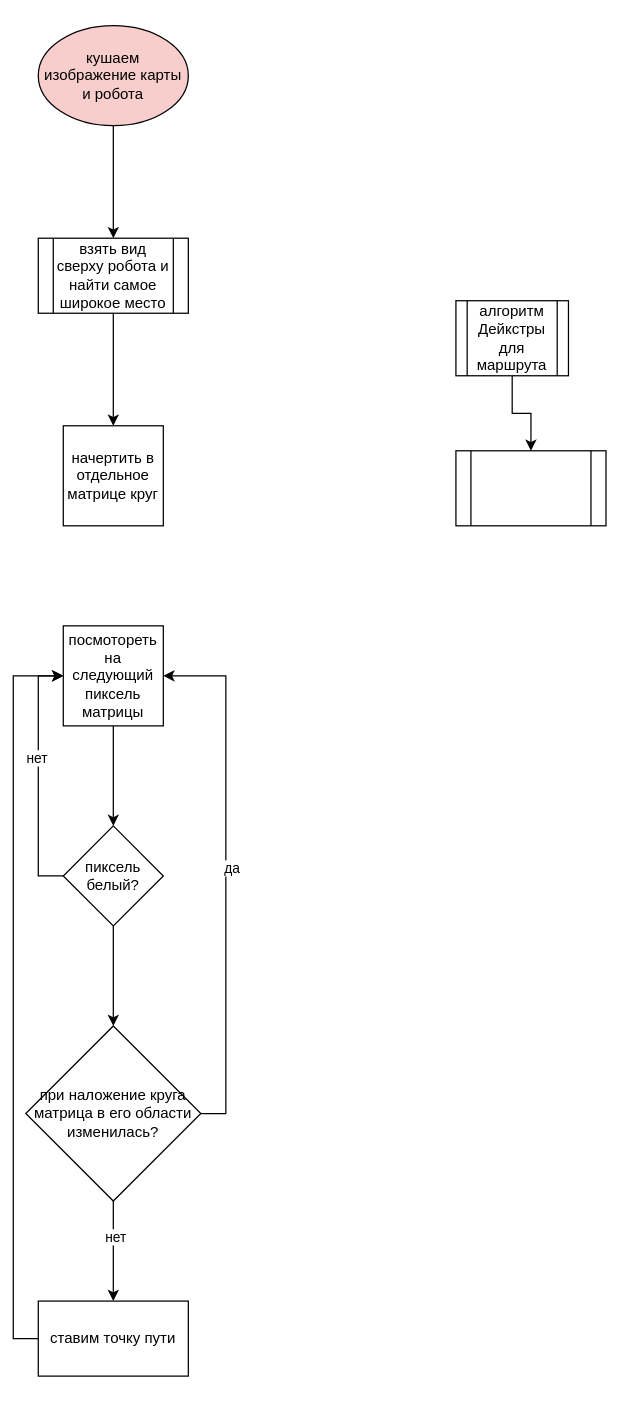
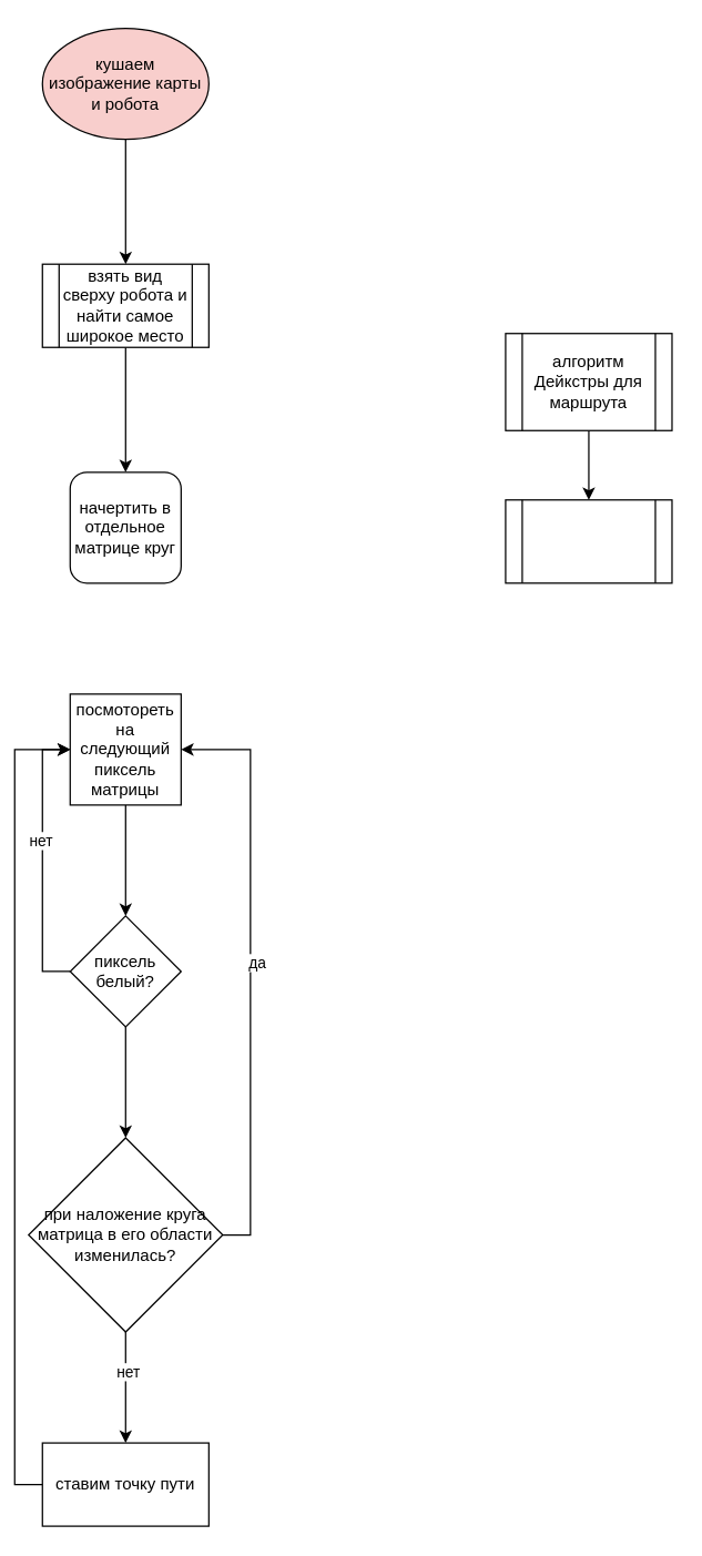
- <mxCell id="18" value="алгоритм Дейкстры для маршрута" style="shape=process;whiteSpace=wrap;html=1;backgroundOutline=1;" vertex="1" parent="1"><mxGeometry x="364" y="240" width="90" height="60" as="geometry" /></mxCell>
+ <mxCell id="18" value="алгоритм Дейкстры для маршрута" style="shape=process;whiteSpace=wrap;html=1;backgroundOutline=1;" vertex="1" parent="1"><mxGeometry x="364" y="240" width="120" height="70" as="geometry" /></mxCell>
- <mxCell id="3" value="начертить в отдельное матрице круг" style="whiteSpace=wrap;html=1;aspect=fixed;" vertex="1" parent="1"><mxGeometry x="50" y="340" width="80" height="80" as="geometry" /></mxCell>
+ <mxCell id="3" value="начертить в отдельное матрице круг" style="whiteSpace=wrap;html=1;aspect=fixed;rounded=1;" vertex="1" parent="1"><mxGeometry x="50" y="340" width="80" height="80" as="geometry" /></mxCell>
